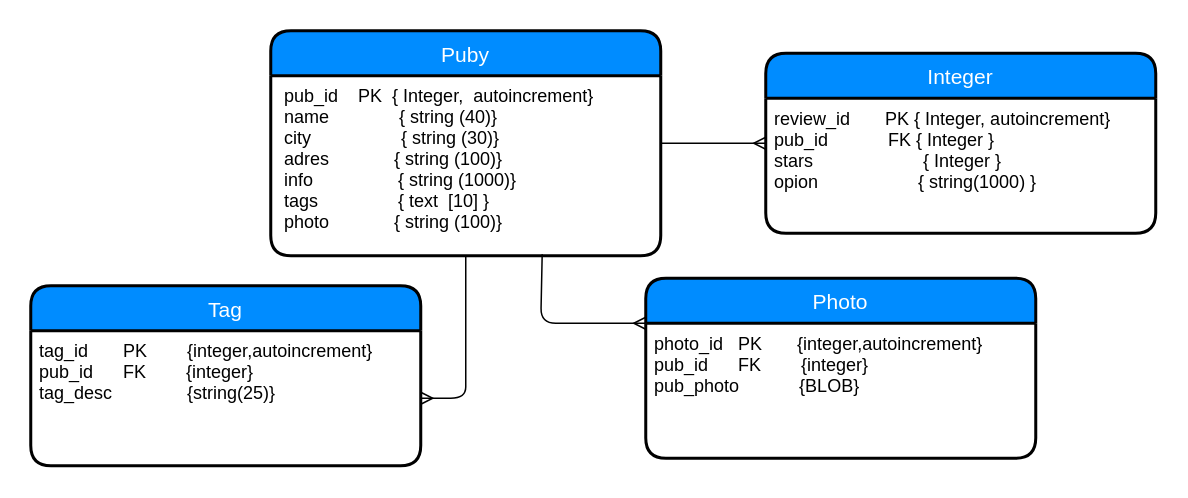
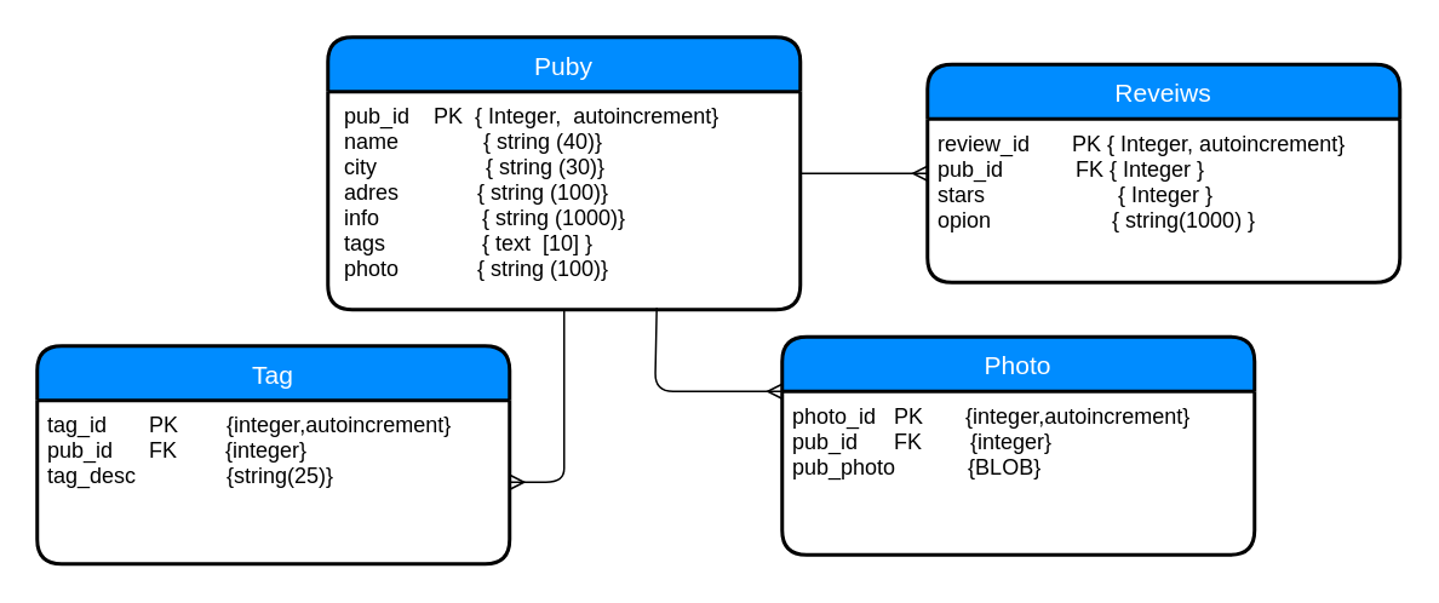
- <mxCell id="4" value="Integer" style="swimlane;childLayout=stackLayout;horizontal=1;startSize=30;horizontalStack=0;fillColor=#008cff;fontColor=#FFFFFF;rounded=1;fontSize=14;fontStyle=0;strokeWidth=2;resizeParent=0;resizeLast=1;shadow=0;dashed=0;align=center;" parent="1" vertex="1"><mxGeometry x="510" y="35" width="260" height="120" as="geometry"><mxRectangle x="130" y="150" width="60" height="30" as="alternateBounds" /></mxGeometry></mxCell>
+ <mxCell id="4" value="Reveiws" style="swimlane;childLayout=stackLayout;horizontal=1;startSize=30;horizontalStack=0;fillColor=#008cff;fontColor=#FFFFFF;rounded=1;fontSize=14;fontStyle=0;strokeWidth=2;resizeParent=0;resizeLast=1;shadow=0;dashed=0;align=center;" parent="1" vertex="1"><mxGeometry x="510" y="35" width="260" height="120" as="geometry"><mxRectangle x="130" y="150" width="60" height="30" as="alternateBounds" /></mxGeometry></mxCell>
